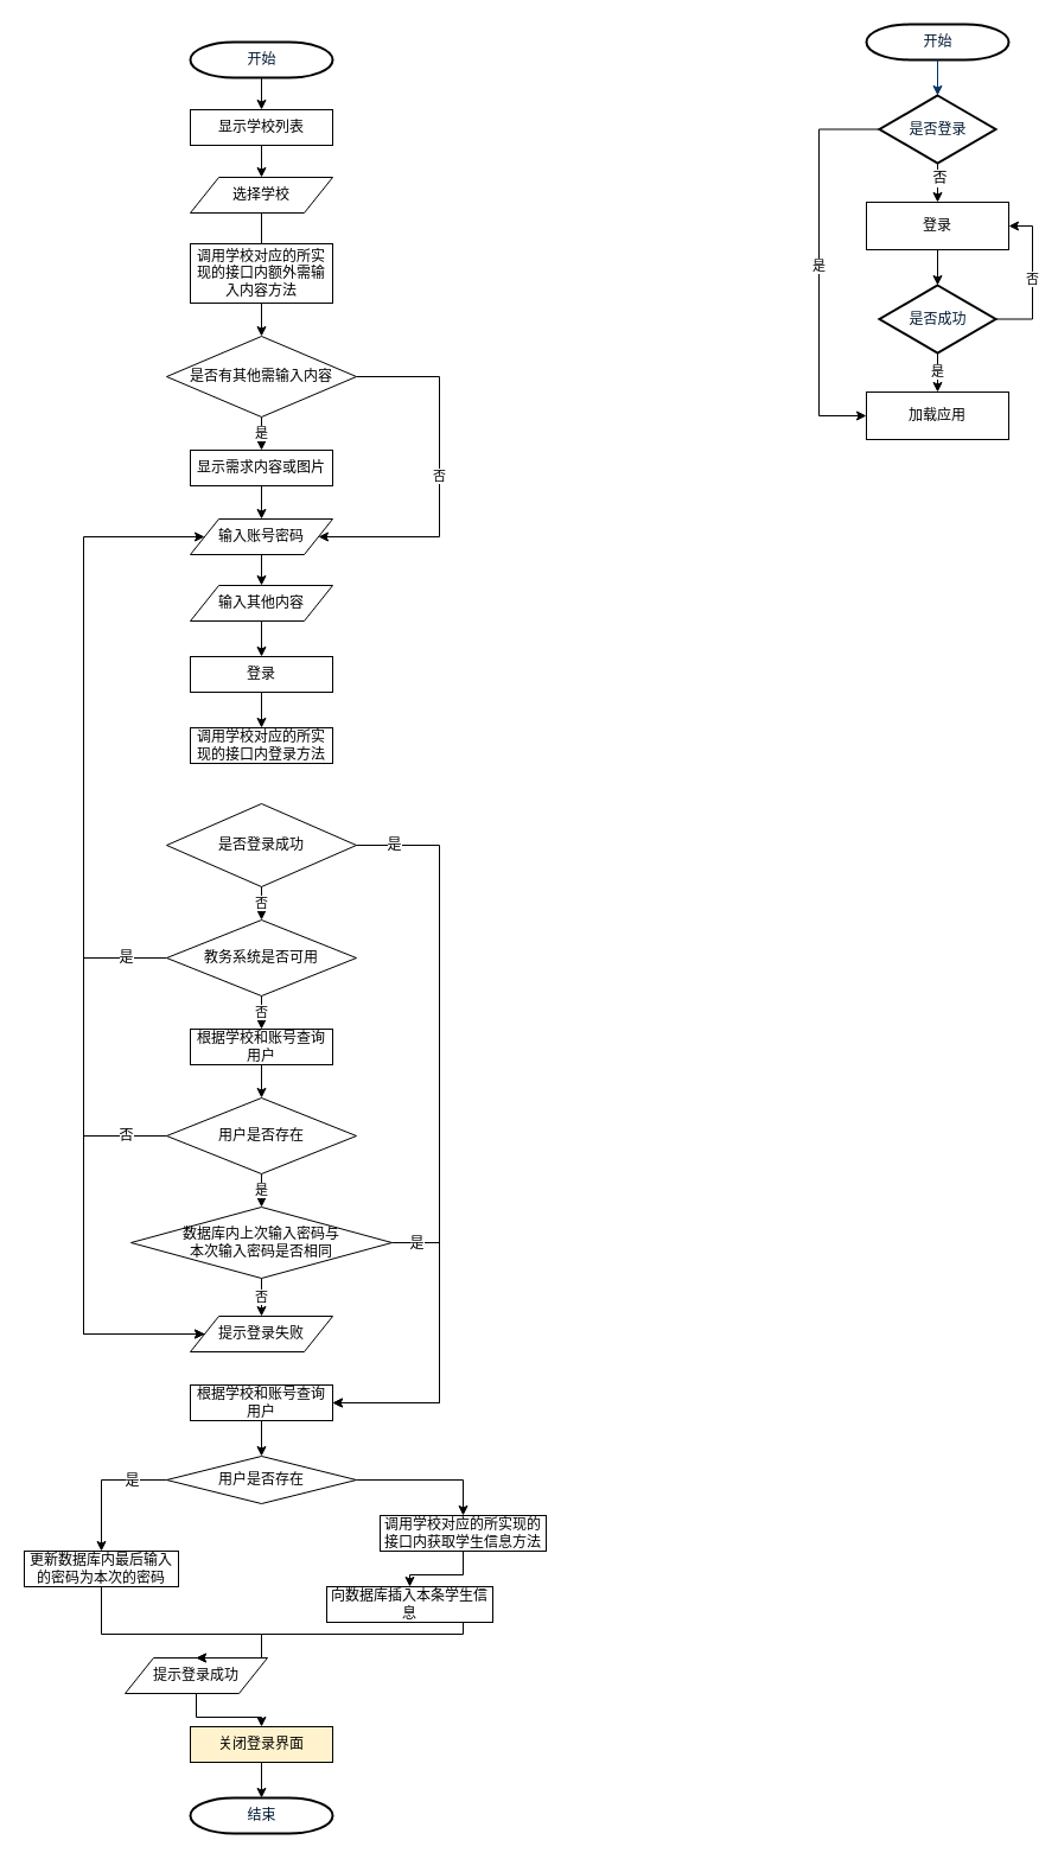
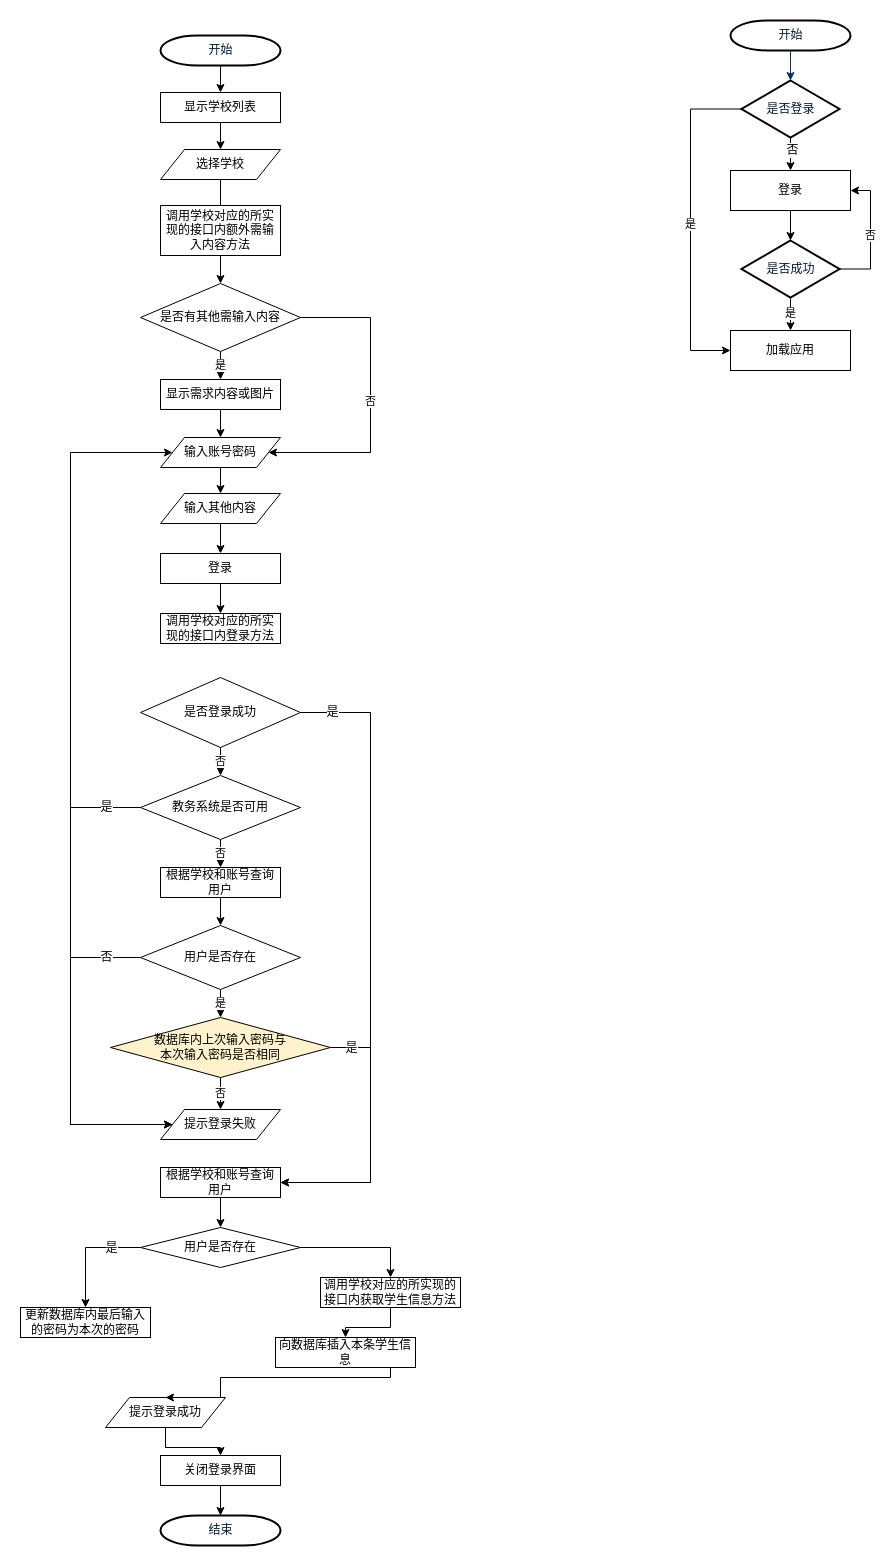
- <mxCell id="51" value="数据库内上次输入密码与&lt;br&gt;本次输入密码是否相同" style="rhombus;whiteSpace=wrap;html=1;" vertex="1" parent="1"><mxGeometry x="110" y="1017" width="220" height="60" as="geometry" /></mxCell>
+ <mxCell id="51" value="数据库内上次输入密码与&lt;br&gt;本次输入密码是否相同" style="rhombus;whiteSpace=wrap;html=1;fillColor=#fff2cc;" vertex="1" parent="1"><mxGeometry x="110" y="1017" width="220" height="60" as="geometry" /></mxCell>
- <mxCell id="65" style="edgeStyle=orthogonalEdgeStyle;rounded=0;orthogonalLoop=1;jettySize=auto;html=1;entryX=0.5;entryY=0;entryDx=0;entryDy=0;" edge="1" parent="1" source="66" target="55"><mxGeometry relative="1" as="geometry"><Array as="points"><mxPoint x="85" y="1377" /><mxPoint x="220" y="1377" /></Array></mxGeometry></mxCell>
- <mxCell id="57" value="关闭登录界面" style="rounded=0;whiteSpace=wrap;html=1;fillColor=#fff2cc;" vertex="1" parent="1"><mxGeometry x="160" y="1455" width="120" height="30" as="geometry" /></mxCell>
+ <mxCell id="57" value="关闭登录界面" style="rounded=0;whiteSpace=wrap;html=1;" vertex="1" parent="1"><mxGeometry x="160" y="1455" width="120" height="30" as="geometry" /></mxCell>
